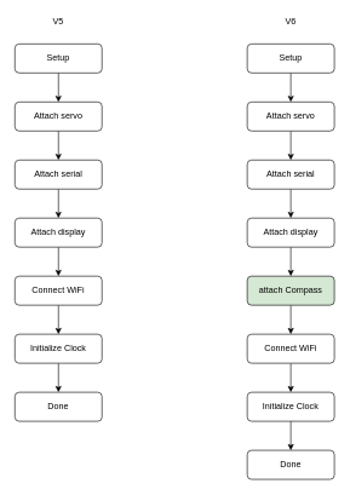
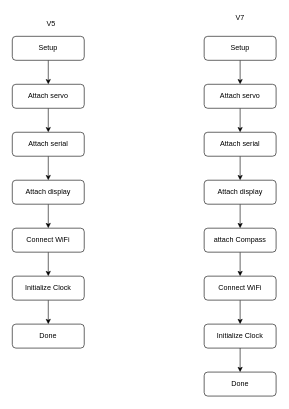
- <mxCell id="15" value="V5" style="text;html=1;strokeColor=none;fillColor=none;align=center;verticalAlign=middle;whiteSpace=wrap;rounded=0;" vertex="1" parent="1"><mxGeometry x="60" y="20" width="40" height="20" as="geometry" /></mxCell>
+ <mxCell id="15" value="V5" style="text;html=1;strokeColor=none;fillColor=none;align=center;verticalAlign=middle;whiteSpace=wrap;rounded=0;" vertex="1" parent="1"><mxGeometry x="65" y="30" width="40" height="20" as="geometry" /></mxCell>
- <mxCell id="29" value="V6" style="text;html=1;strokeColor=none;fillColor=none;align=center;verticalAlign=middle;whiteSpace=wrap;rounded=0;" vertex="1" parent="1"><mxGeometry x="380" y="20" width="40" height="20" as="geometry" /></mxCell>
+ <mxCell id="29" value="V7" style="text;html=1;strokeColor=none;fillColor=none;align=center;verticalAlign=middle;whiteSpace=wrap;rounded=0;" vertex="1" parent="1"><mxGeometry x="380" y="20" width="40" height="20" as="geometry" /></mxCell>
- <mxCell id="31" value="attach Compass" style="rounded=1;whiteSpace=wrap;html=1;fillColor=#d5e8d4;" vertex="1" parent="1"><mxGeometry x="340" y="380" width="120" height="40" as="geometry" /></mxCell>
+ <mxCell id="31" value="attach Compass" style="rounded=1;whiteSpace=wrap;html=1;" vertex="1" parent="1"><mxGeometry x="340" y="380" width="120" height="40" as="geometry" /></mxCell>
